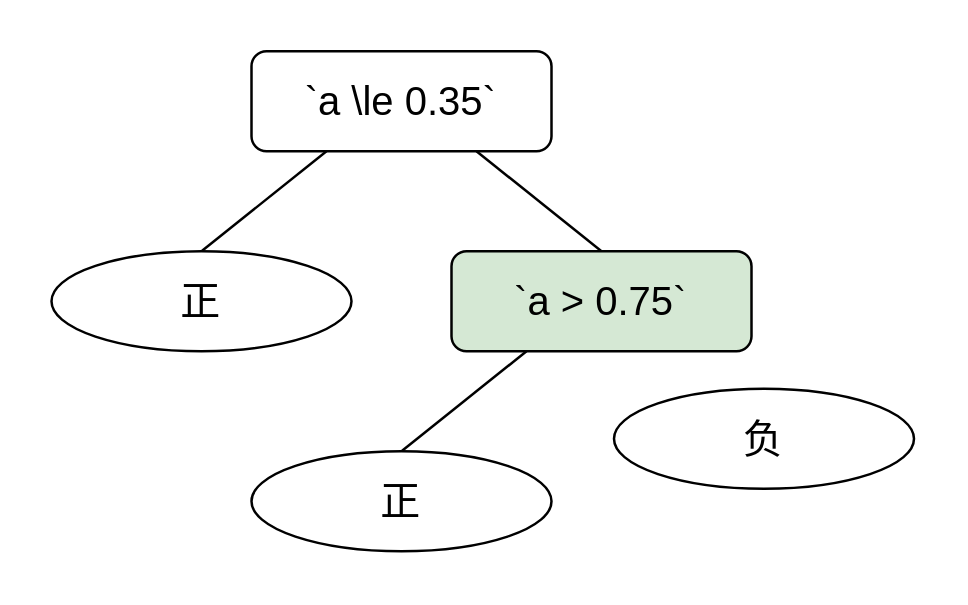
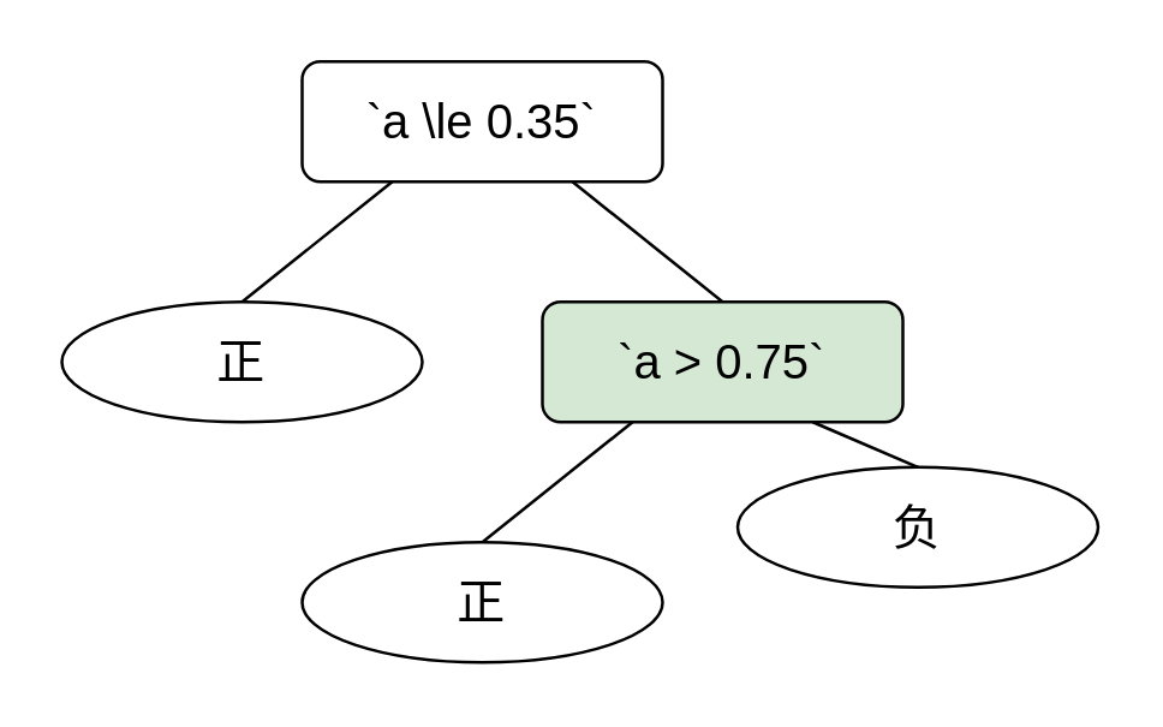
+ <mxCell id="6" style="edgeStyle=none;rounded=0;orthogonalLoop=1;jettySize=auto;html=1;exitX=0.75;exitY=1;exitDx=0;exitDy=0;entryX=0.5;entryY=0;entryDx=0;entryDy=0;endArrow=none;endFill=0;" edge="1" parent="1" source="7" target="10"><mxGeometry relative="1" as="geometry" /></mxCell>
